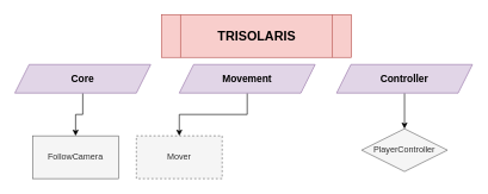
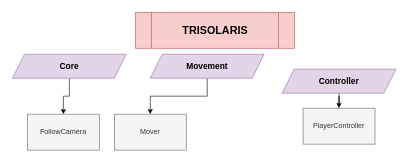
- <mxCell id="7" value="&lt;font style=&quot;font-size: 14px&quot;&gt;&lt;b&gt;Controller&lt;/b&gt;&lt;/font&gt;" style="shape=parallelogram;perimeter=parallelogramPerimeter;whiteSpace=wrap;html=1;fixedSize=1;fillColor=#e1d5e7;strokeColor=#9673a6;" vertex="1" parent="1"><mxGeometry x="470" y="90" width="190" height="40" as="geometry" /></mxCell>
+ <mxCell id="7" value="&lt;font style=&quot;font-size: 14px&quot;&gt;&lt;b&gt;Controller&lt;/b&gt;&lt;/font&gt;" style="shape=parallelogram;perimeter=parallelogramPerimeter;whiteSpace=wrap;html=1;fixedSize=1;fillColor=#e1d5e7;strokeColor=#9673a6;" vertex="1" parent="1"><mxGeometry x="470" y="115" width="190" height="40" as="geometry" /></mxCell>
- <mxCell id="10" value="PlayerController" style="rhombus;whiteSpace=wrap;html=1;fontFamily=Helvetica;fontSize=12;strokeColor=#666666;fillColor=#f5f5f5;fontColor=#333333;" vertex="1" parent="1"><mxGeometry x="505" y="180" width="120" height="60" as="geometry" /></mxCell>
+ <mxCell id="10" value="PlayerController" style="rounded=0;whiteSpace=wrap;html=1;fontFamily=Helvetica;fontSize=12;strokeColor=#666666;fillColor=#f5f5f5;fontColor=#333333;" vertex="1" parent="1"><mxGeometry x="505" y="180" width="120" height="60" as="geometry" /></mxCell>
- <mxCell id="9" value="Mover" style="rounded=0;whiteSpace=wrap;html=1;fontFamily=Helvetica;fontSize=12;strokeColor=#666666;fillColor=#f5f5f5;fontColor=#333333;dashed=1;" vertex="1" parent="1"><mxGeometry x="190" y="190" width="120" height="60" as="geometry" /></mxCell>
+ <mxCell id="9" value="Mover" style="rounded=0;whiteSpace=wrap;html=1;fontFamily=Helvetica;fontSize=12;strokeColor=#666666;fillColor=#f5f5f5;fontColor=#333333;" vertex="1" parent="1"><mxGeometry x="190" y="190" width="120" height="60" as="geometry" /></mxCell>
